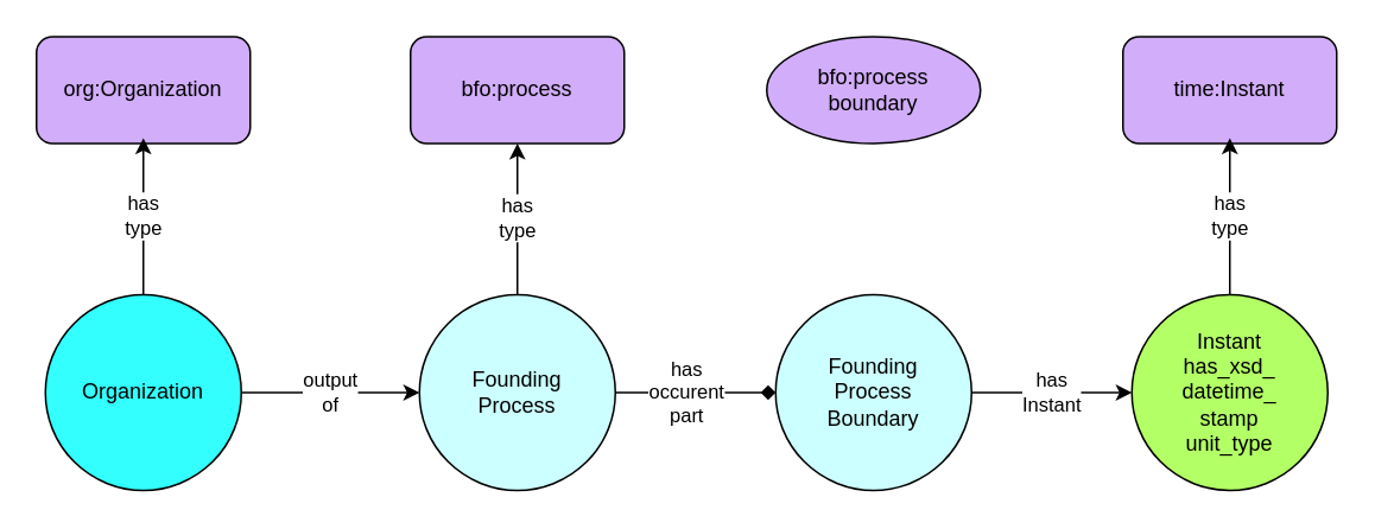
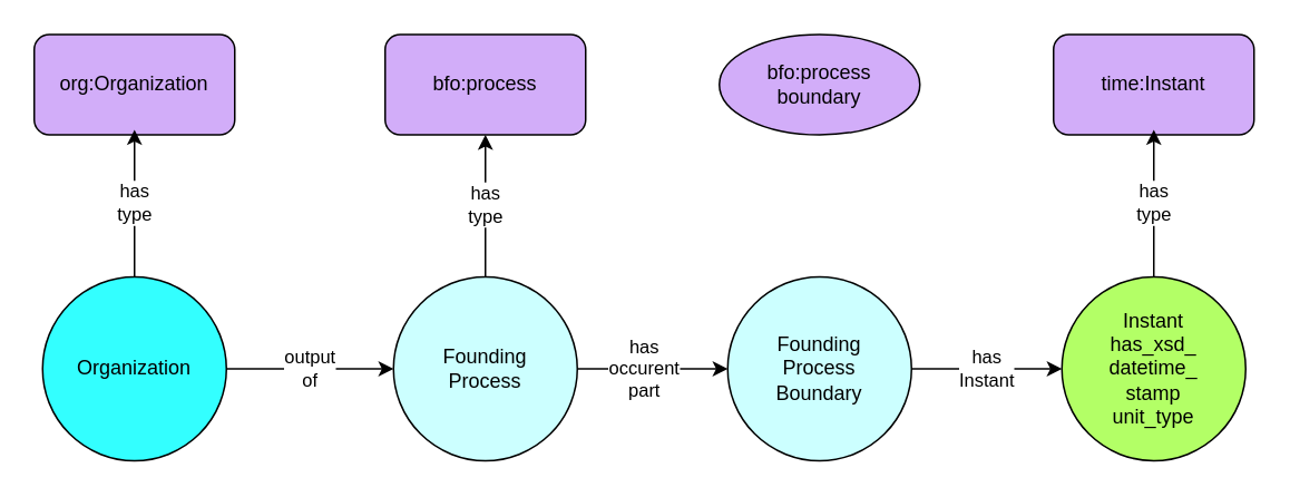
- <mxCell id="11" value="" style="endArrow=diamond;html=1;exitX=1;exitY=0.5;exitDx=0;exitDy=0;entryX=0;entryY=0.5;entryDx=0;entryDy=0;" parent="1" source="7" target="8" edge="1"><mxGeometry width="50" height="50" relative="1" as="geometry"><mxPoint x="310" y="250" as="sourcePoint" /><mxPoint x="360" y="200" as="targetPoint" /></mxGeometry></mxCell>
+ <mxCell id="11" value="" style="endArrow=classic;html=1;exitX=1;exitY=0.5;exitDx=0;exitDy=0;entryX=0;entryY=0.5;entryDx=0;entryDy=0;" parent="1" source="7" target="8" edge="1"><mxGeometry width="50" height="50" relative="1" as="geometry"><mxPoint x="310" y="250" as="sourcePoint" /><mxPoint x="360" y="200" as="targetPoint" /></mxGeometry></mxCell>
